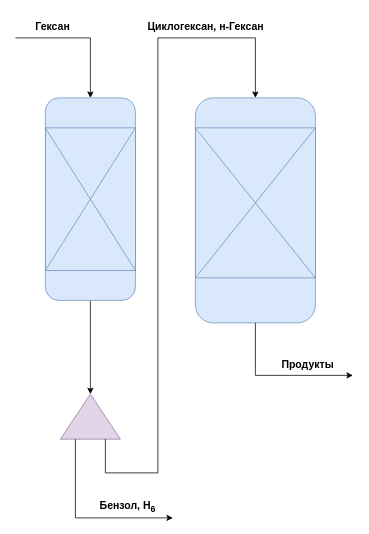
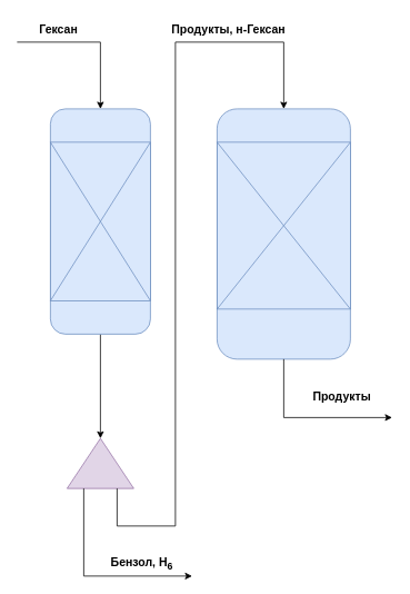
- <mxCell id="20" value="&lt;span style=&quot;font-size: 14px;&quot;&gt;Циклогексан, н-Гексан&lt;/span&gt;" style="text;strokeColor=none;align=center;fillColor=none;html=1;verticalAlign=middle;whiteSpace=wrap;rounded=0;fontStyle=1" vertex="1" parent="1"><mxGeometry x="194" y="20" width="160" height="30" as="geometry" /></mxCell>
+ <mxCell id="20" value="&lt;span style=&quot;font-size: 14px;&quot;&gt;Продукты, н-Гексан&lt;/span&gt;" style="text;strokeColor=none;align=center;fillColor=none;html=1;verticalAlign=middle;whiteSpace=wrap;rounded=0;fontStyle=1" vertex="1" parent="1"><mxGeometry x="194" y="20" width="160" height="30" as="geometry" /></mxCell>
- <mxCell id="15" value="&lt;span style=&quot;font-size: 14px;&quot;&gt;Продукты&lt;/span&gt;" style="text;strokeColor=none;align=center;fillColor=none;html=1;verticalAlign=middle;whiteSpace=wrap;rounded=0;fontStyle=1" vertex="1" parent="1"><mxGeometry x="380" y="470" width="60" height="30" as="geometry" /></mxCell>
+ <mxCell id="15" value="&lt;span style=&quot;font-size: 14px;&quot;&gt;Продукты&lt;/span&gt;" style="text;strokeColor=none;align=center;fillColor=none;html=1;verticalAlign=middle;whiteSpace=wrap;rounded=0;fontStyle=1" vertex="1" parent="1"><mxGeometry x="380" y="460" width="60" height="30" as="geometry" /></mxCell>
